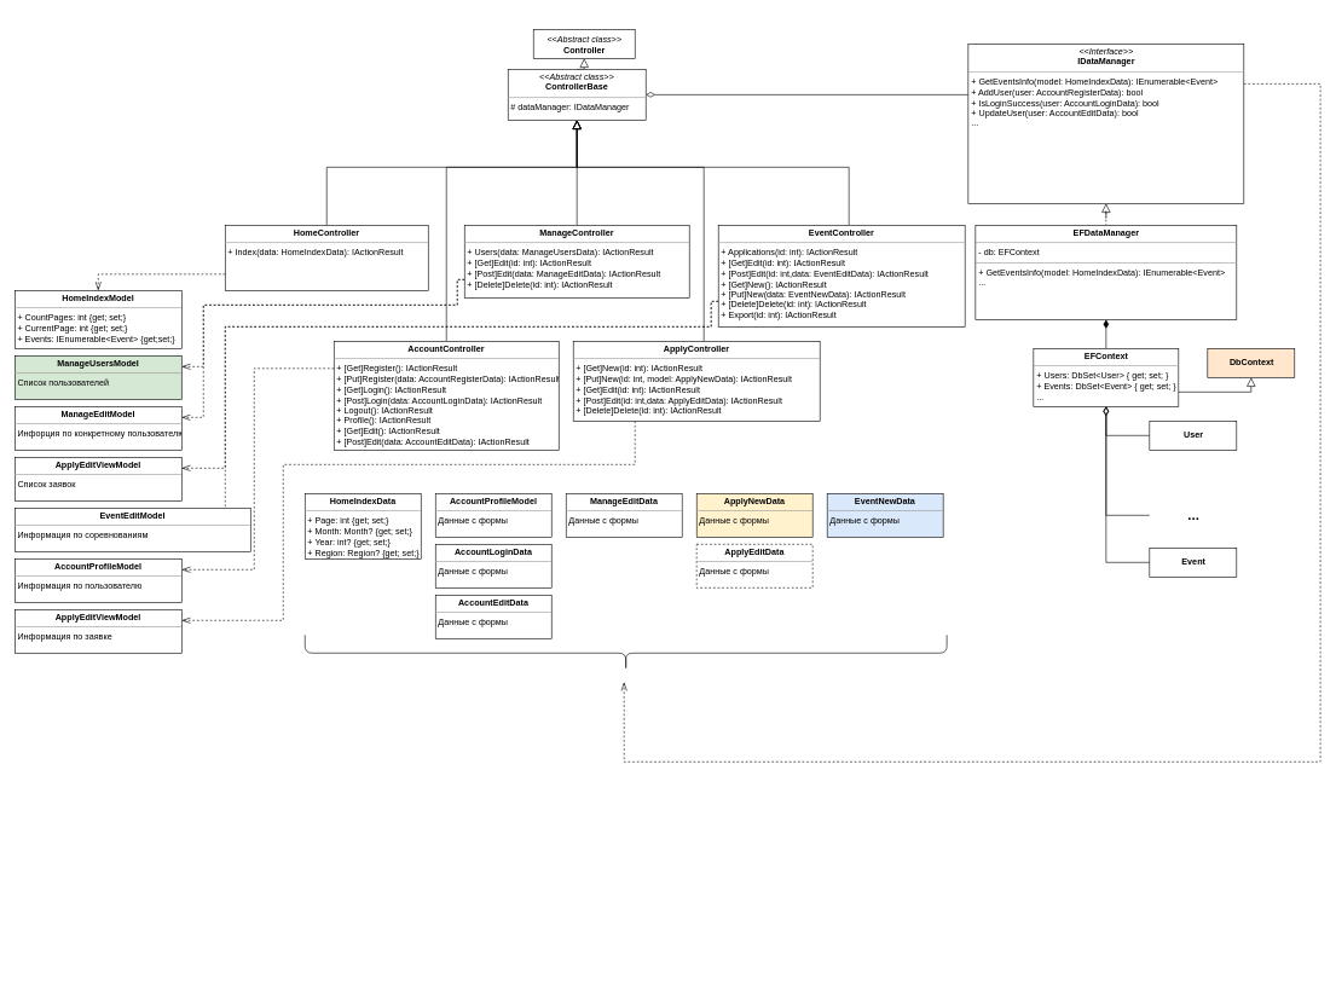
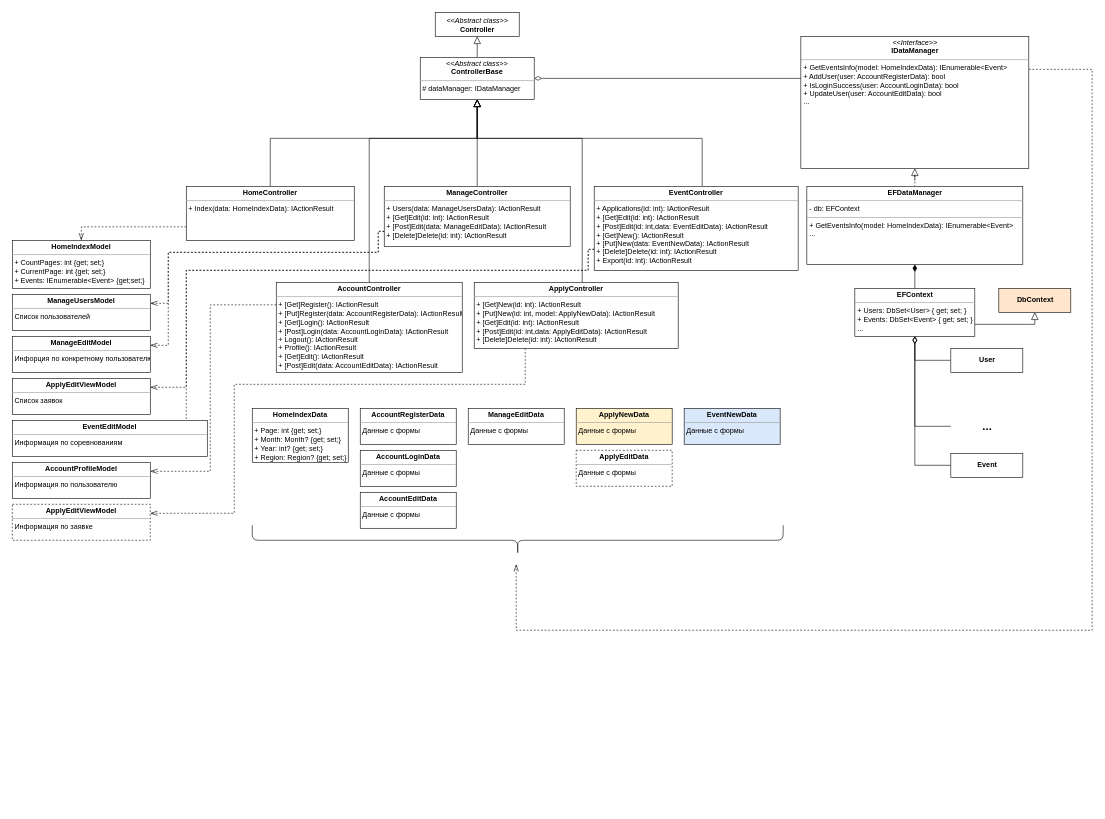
- <mxCell id="30" value="&lt;p style=&quot;line-height: 60%&quot;&gt;&lt;i style=&quot;font-size: 12px&quot;&gt;&amp;lt;&amp;lt;Abstract class&amp;gt;&amp;gt;&lt;/i&gt;&lt;br style=&quot;font-size: 12px&quot;&gt;&lt;b style=&quot;font-size: 12px&quot;&gt;Controller&lt;/b&gt;&lt;/p&gt;" style="html=1;rounded=0;shadow=0;glass=0;comic=0;fontSize=19;align=center;spacing=0;" parent="1" vertex="1"><mxGeometry x="735" y="40" width="140" height="40" as="geometry" /></mxCell>
+ <mxCell id="30" value="&lt;p style=&quot;line-height: 60%&quot;&gt;&lt;i style=&quot;font-size: 12px&quot;&gt;&amp;lt;&amp;lt;Abstract class&amp;gt;&amp;gt;&lt;/i&gt;&lt;br style=&quot;font-size: 12px&quot;&gt;&lt;b style=&quot;font-size: 12px&quot;&gt;Controller&lt;/b&gt;&lt;/p&gt;" style="html=1;rounded=0;shadow=0;glass=0;comic=0;fontSize=19;align=center;spacing=0;" parent="1" vertex="1"><mxGeometry x="725" y="20" width="140" height="40" as="geometry" /></mxCell>
- <mxCell id="40" value="&lt;p style=&quot;margin: 4px 0px 0px ; text-align: center&quot;&gt;&lt;b&gt;ManageUsersModel&lt;/b&gt;&lt;/p&gt;&lt;hr size=&quot;1&quot;&gt;&lt;p style=&quot;margin: 0px 0px 0px 4px&quot;&gt;Список пользователей&lt;/p&gt;&lt;p style=&quot;margin: 0px 0px 0px 4px&quot;&gt;&lt;br&gt;&lt;/p&gt;" style="verticalAlign=top;align=left;overflow=fill;fontSize=12;fontFamily=Helvetica;html=1;rounded=0;shadow=0;glass=0;comic=0;fillColor=#d5e8d4;" parent="1" vertex="1"><mxGeometry x="20" y="490" width="230" height="60" as="geometry" /></mxCell>
+ <mxCell id="40" value="&lt;p style=&quot;margin: 4px 0px 0px ; text-align: center&quot;&gt;&lt;b&gt;ManageUsersModel&lt;/b&gt;&lt;/p&gt;&lt;hr size=&quot;1&quot;&gt;&lt;p style=&quot;margin: 0px 0px 0px 4px&quot;&gt;Список пользователей&lt;/p&gt;&lt;p style=&quot;margin: 0px 0px 0px 4px&quot;&gt;&lt;br&gt;&lt;/p&gt;" style="verticalAlign=top;align=left;overflow=fill;fontSize=12;fontFamily=Helvetica;html=1;rounded=0;shadow=0;glass=0;comic=0;" parent="1" vertex="1"><mxGeometry x="20" y="490" width="230" height="60" as="geometry" /></mxCell>
- <mxCell id="45" value="&lt;p style=&quot;margin: 4px 0px 0px ; text-align: center&quot;&gt;&lt;b&gt;AccountProfileModel&lt;/b&gt;&lt;/p&gt;&lt;hr size=&quot;1&quot;&gt;&lt;p style=&quot;margin: 0px 0px 0px 4px&quot;&gt;Данные с формы&lt;/p&gt;" style="verticalAlign=top;align=left;overflow=fill;fontSize=12;fontFamily=Helvetica;html=1;rounded=0;shadow=0;glass=0;comic=0;" parent="1" vertex="1"><mxGeometry x="600" y="680" width="160" height="60" as="geometry" /></mxCell>
+ <mxCell id="45" value="&lt;p style=&quot;margin: 4px 0px 0px ; text-align: center&quot;&gt;&lt;b&gt;AccountRegisterData&lt;/b&gt;&lt;/p&gt;&lt;hr size=&quot;1&quot;&gt;&lt;p style=&quot;margin: 0px 0px 0px 4px&quot;&gt;Данные с формы&lt;/p&gt;" style="verticalAlign=top;align=left;overflow=fill;fontSize=12;fontFamily=Helvetica;html=1;rounded=0;shadow=0;glass=0;comic=0;" parent="1" vertex="1"><mxGeometry x="600" y="680" width="160" height="60" as="geometry" /></mxCell>
- <mxCell id="42" value="&lt;p style=&quot;margin: 4px 0px 0px ; text-align: center&quot;&gt;&lt;b&gt;ApplyEditViewModel&lt;/b&gt;&lt;/p&gt;&lt;hr size=&quot;1&quot;&gt;&lt;p style=&quot;margin: 0px 0px 0px 4px&quot;&gt;Информация по заявке&lt;/p&gt;&lt;p style=&quot;margin: 0px 0px 0px 4px&quot;&gt;&lt;br&gt;&lt;/p&gt;" style="verticalAlign=top;align=left;overflow=fill;fontSize=12;fontFamily=Helvetica;html=1;rounded=0;shadow=0;glass=0;comic=0;" parent="1" vertex="1"><mxGeometry x="20" y="840" width="230" height="60" as="geometry" /></mxCell>
+ <mxCell id="42" value="&lt;p style=&quot;margin: 4px 0px 0px ; text-align: center&quot;&gt;&lt;b&gt;ApplyEditViewModel&lt;/b&gt;&lt;/p&gt;&lt;hr size=&quot;1&quot;&gt;&lt;p style=&quot;margin: 0px 0px 0px 4px&quot;&gt;Информация по заявке&lt;/p&gt;&lt;p style=&quot;margin: 0px 0px 0px 4px&quot;&gt;&lt;br&gt;&lt;/p&gt;" style="verticalAlign=top;align=left;overflow=fill;fontSize=12;fontFamily=Helvetica;html=1;rounded=0;shadow=0;glass=0;comic=0;dashed=1;" parent="1" vertex="1"><mxGeometry x="20" y="840" width="230" height="60" as="geometry" /></mxCell>
